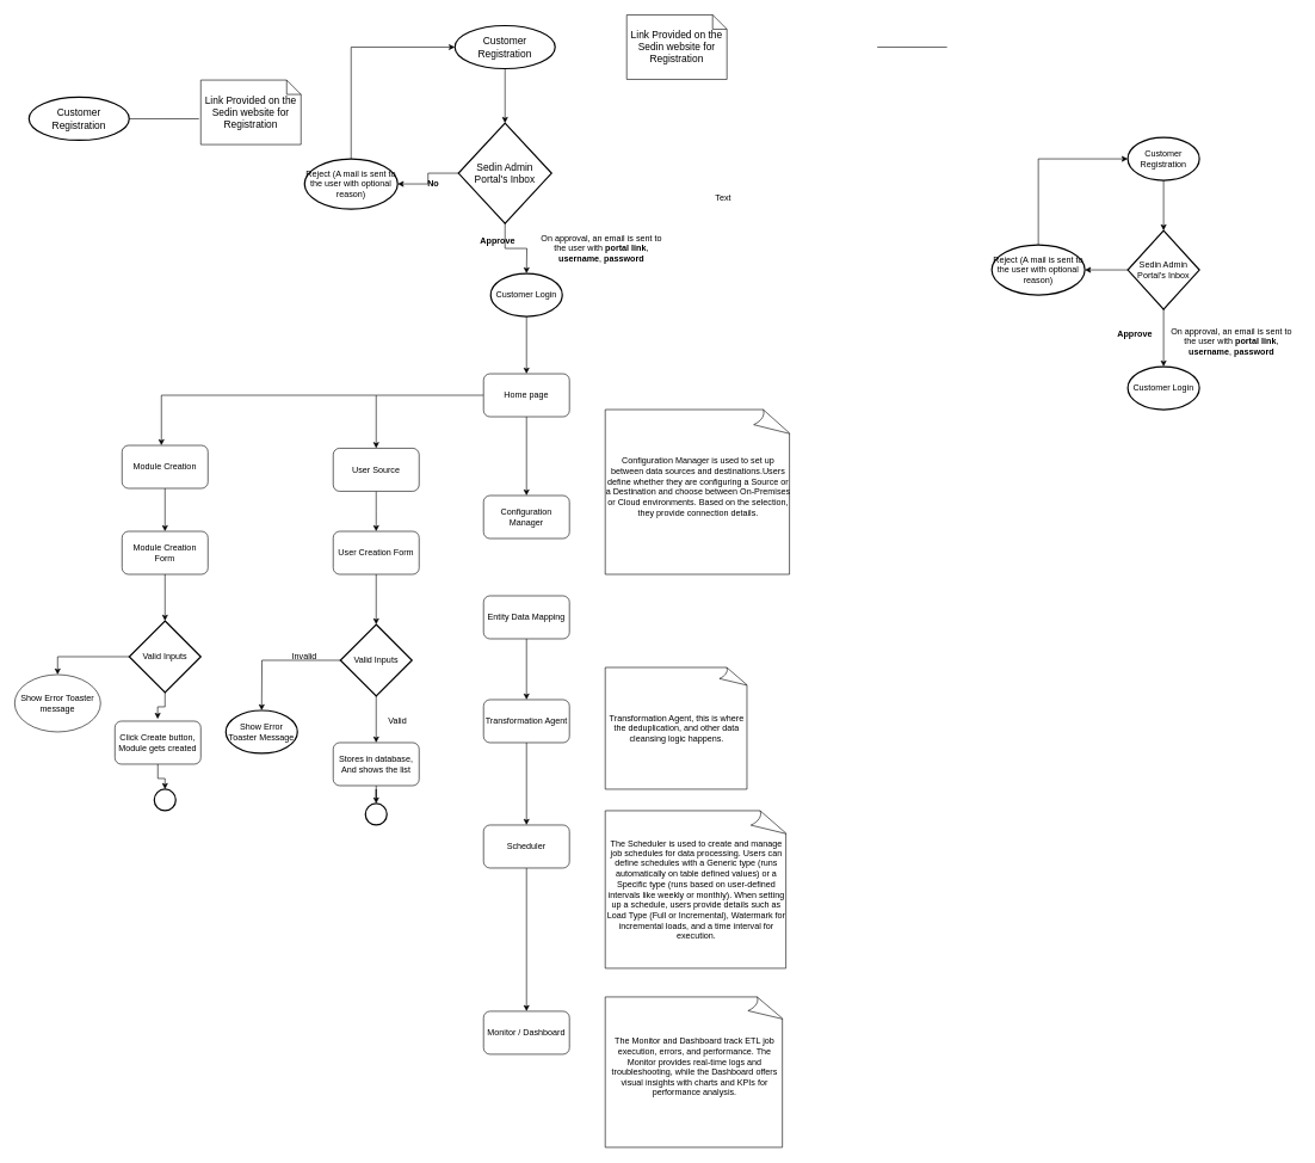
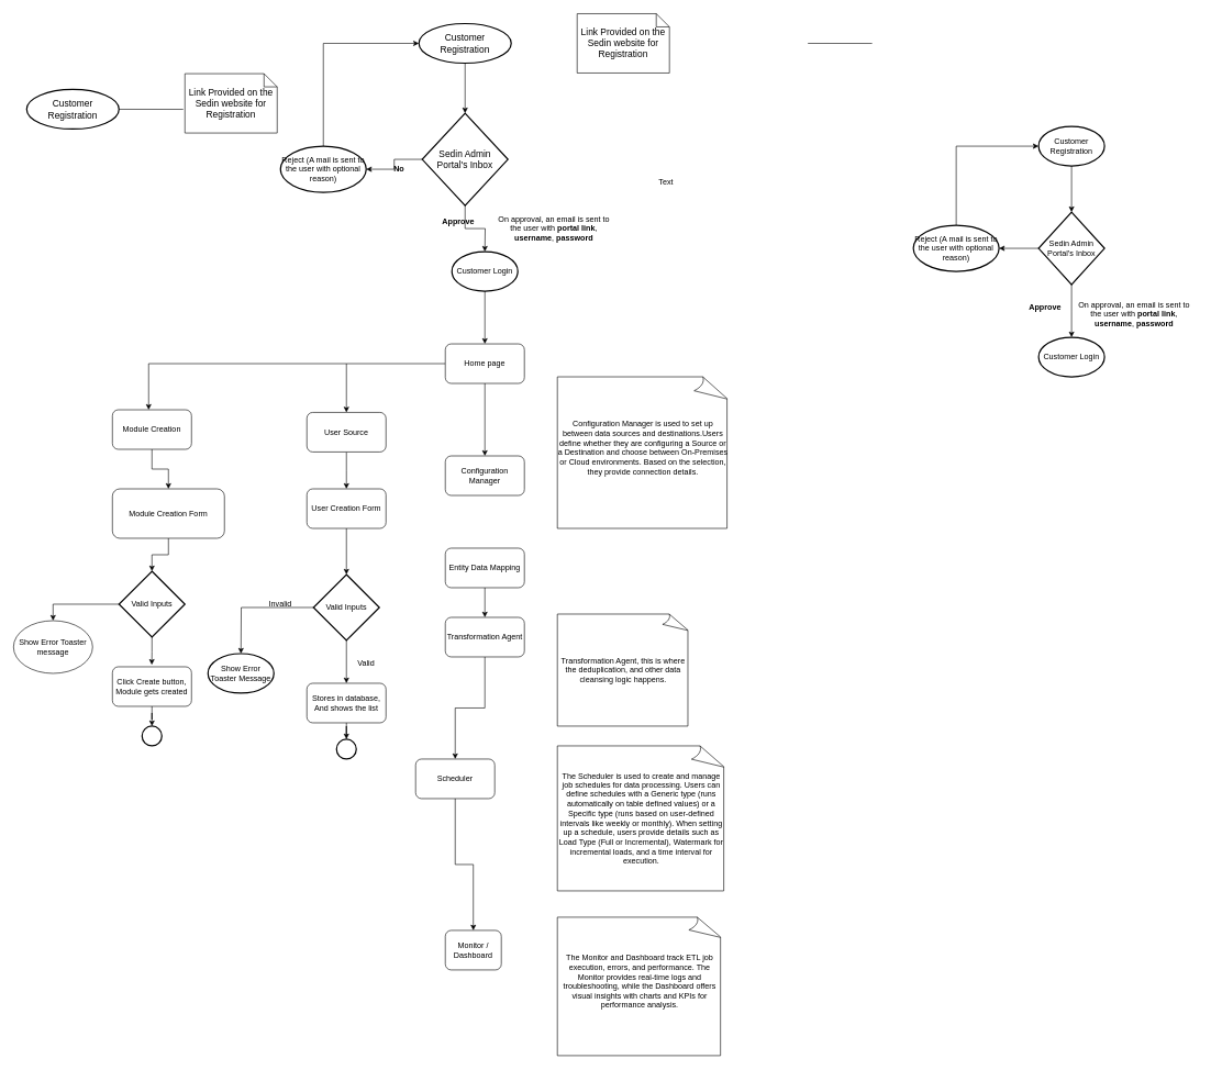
- <mxCell id="46" value="Module Creation Form" style="whiteSpace=wrap;html=1;rounded=1;" parent="1" vertex="1"><mxGeometry x="170" y="741" width="120" height="60" as="geometry" /></mxCell>
+ <mxCell id="46" value="Module Creation Form" style="whiteSpace=wrap;html=1;rounded=1;" parent="1" vertex="1"><mxGeometry x="170" y="741" width="170" height="75" as="geometry" /></mxCell>
- <mxCell id="18" value="Transformation Agent" style="rounded=1;whiteSpace=wrap;html=1;" parent="1" vertex="1"><mxGeometry x="675" y="976" width="120" height="60" as="geometry" /></mxCell>
+ <mxCell id="18" value="Transformation Agent" style="rounded=1;whiteSpace=wrap;html=1;" parent="1" vertex="1"><mxGeometry x="675" y="936" width="120" height="60" as="geometry" /></mxCell>
- <mxCell id="51" value="Click Create button, Module gets created" style="rounded=1;whiteSpace=wrap;html=1;" parent="1" vertex="1"><mxGeometry x="160" y="1006" width="120" height="60" as="geometry" /></mxCell>
+ <mxCell id="51" value="Click Create button, Module gets created" style="rounded=1;whiteSpace=wrap;html=1;" parent="1" vertex="1"><mxGeometry x="170" y="1011" width="120" height="60" as="geometry" /></mxCell>
- <mxCell id="20" value="Scheduler" style="rounded=1;whiteSpace=wrap;html=1;" parent="1" vertex="1"><mxGeometry x="675" y="1151" width="120" height="60" as="geometry" /></mxCell>
+ <mxCell id="20" value="Scheduler" style="rounded=1;whiteSpace=wrap;html=1;" parent="1" vertex="1"><mxGeometry x="630" y="1151" width="120" height="60" as="geometry" /></mxCell>
- <mxCell id="21" value="Monitor / Dashboard" style="rounded=1;whiteSpace=wrap;html=1;" parent="1" vertex="1"><mxGeometry x="675" y="1411" width="120" height="60" as="geometry" /></mxCell>
+ <mxCell id="21" value="Monitor / Dashboard" style="rounded=1;whiteSpace=wrap;html=1;" parent="1" vertex="1"><mxGeometry x="675" y="1411" width="85" height="60" as="geometry" /></mxCell>
